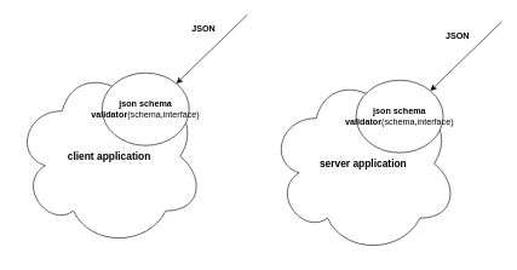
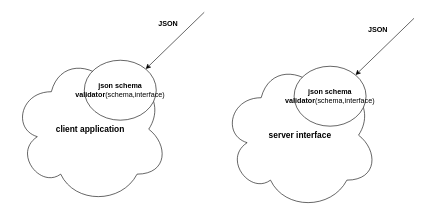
- <mxCell id="6" value="&lt;b&gt;&lt;font style=&quot;font-size: 14px&quot;&gt;server application&lt;/font&gt;&lt;/b&gt;" style="ellipse;shape=cloud;whiteSpace=wrap;html=1;" vertex="1" parent="1"><mxGeometry x="370" y="100" width="260" height="250" as="geometry" /></mxCell>
+ <mxCell id="6" value="&lt;b&gt;&lt;font style=&quot;font-size: 14px&quot;&gt;server interface&lt;/font&gt;&lt;/b&gt;" style="ellipse;shape=cloud;whiteSpace=wrap;html=1;" vertex="1" parent="1"><mxGeometry x="370" y="100" width="260" height="250" as="geometry" /></mxCell>
